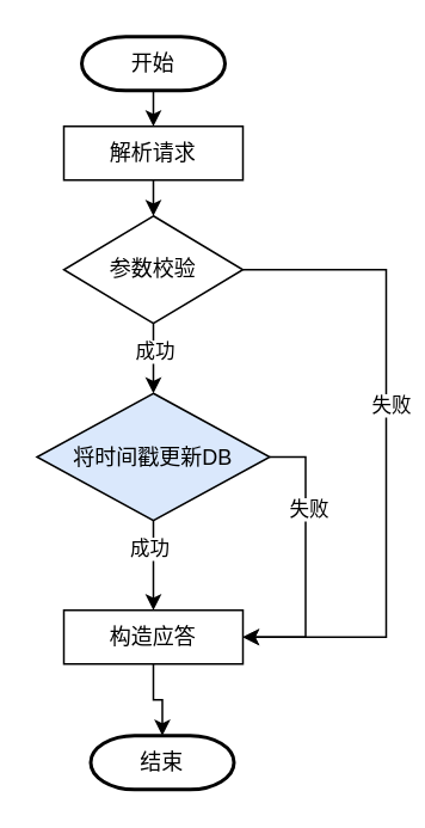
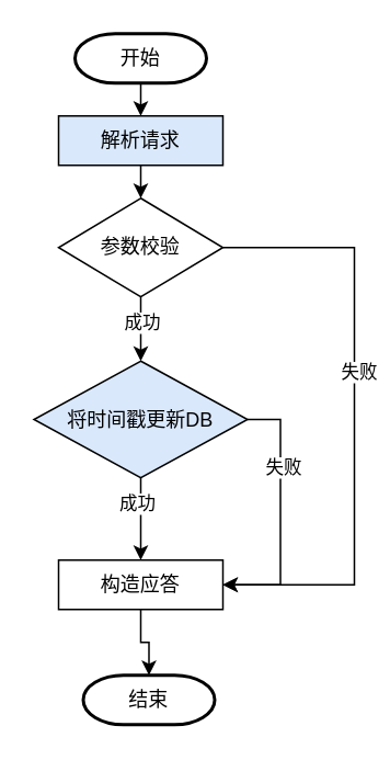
- <mxCell id="5" value="解析请求" style="rounded=0;whiteSpace=wrap;html=1;" parent="1" vertex="1"><mxGeometry x="35" y="70" width="100" height="30" as="geometry" /></mxCell>
+ <mxCell id="5" value="解析请求" style="rounded=0;whiteSpace=wrap;html=1;fillColor=#dae8fc;" parent="1" vertex="1"><mxGeometry x="35" y="70" width="100" height="30" as="geometry" /></mxCell>
